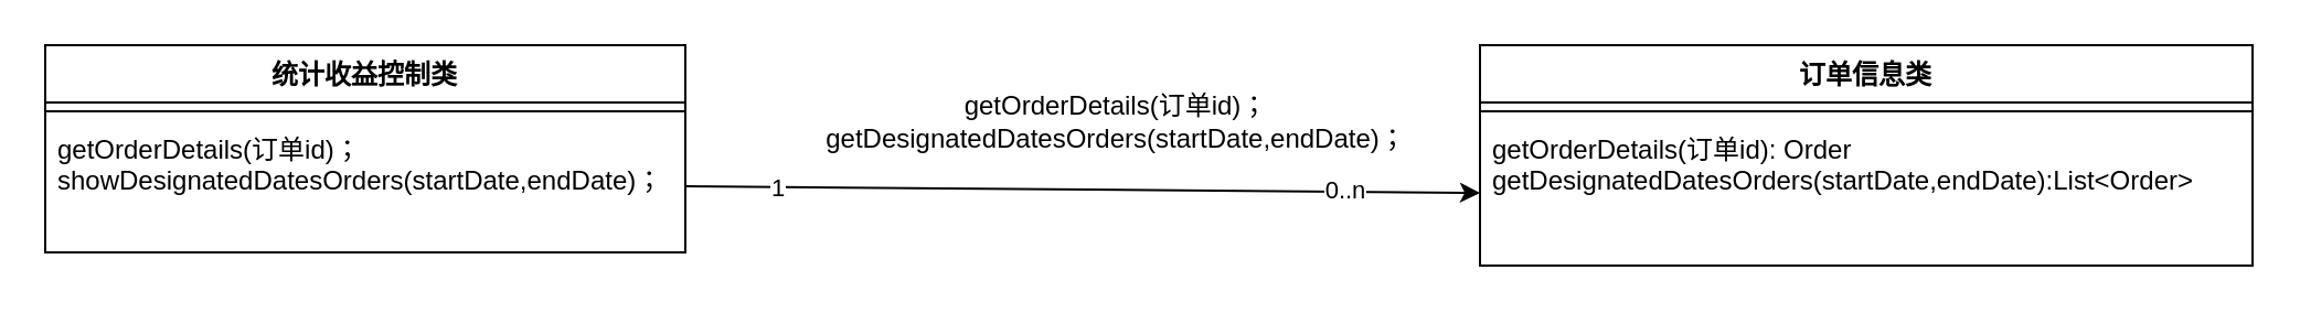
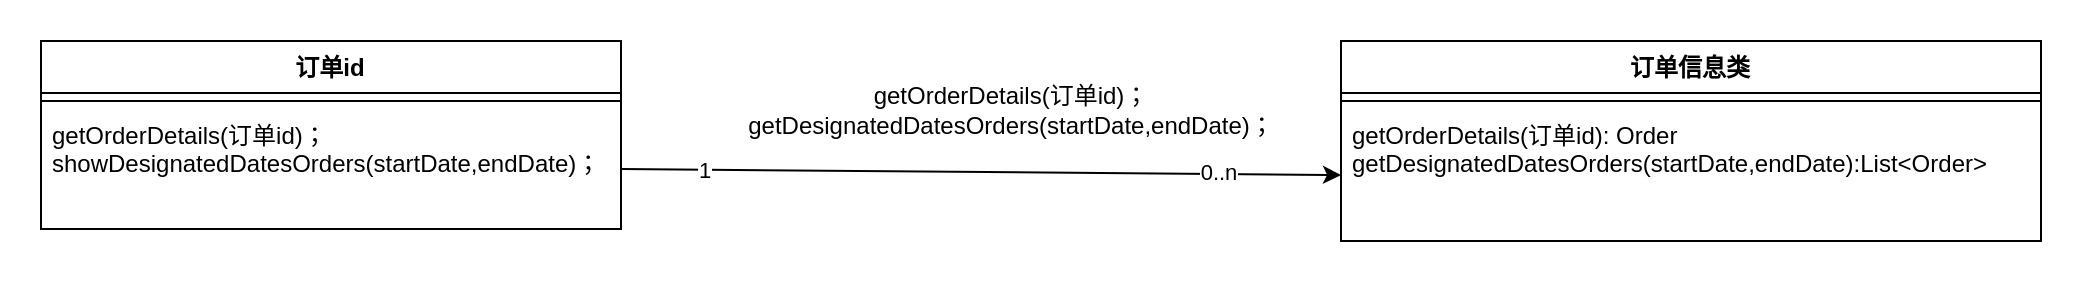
- <mxCell id="2" value="统计收益控制类" style="swimlane;fontStyle=1;align=center;verticalAlign=top;childLayout=stackLayout;horizontal=1;startSize=26;horizontalStack=0;resizeParent=1;resizeParentMax=0;resizeLast=0;collapsible=1;marginBottom=0;" vertex="1" parent="1"><mxGeometry x="20" y="20" width="290" height="94" as="geometry" /></mxCell>
+ <mxCell id="2" value="订单id" style="swimlane;fontStyle=1;align=center;verticalAlign=top;childLayout=stackLayout;horizontal=1;startSize=26;horizontalStack=0;resizeParent=1;resizeParentMax=0;resizeLast=0;collapsible=1;marginBottom=0;" vertex="1" parent="1"><mxGeometry x="20" y="20" width="290" height="94" as="geometry" /></mxCell>
